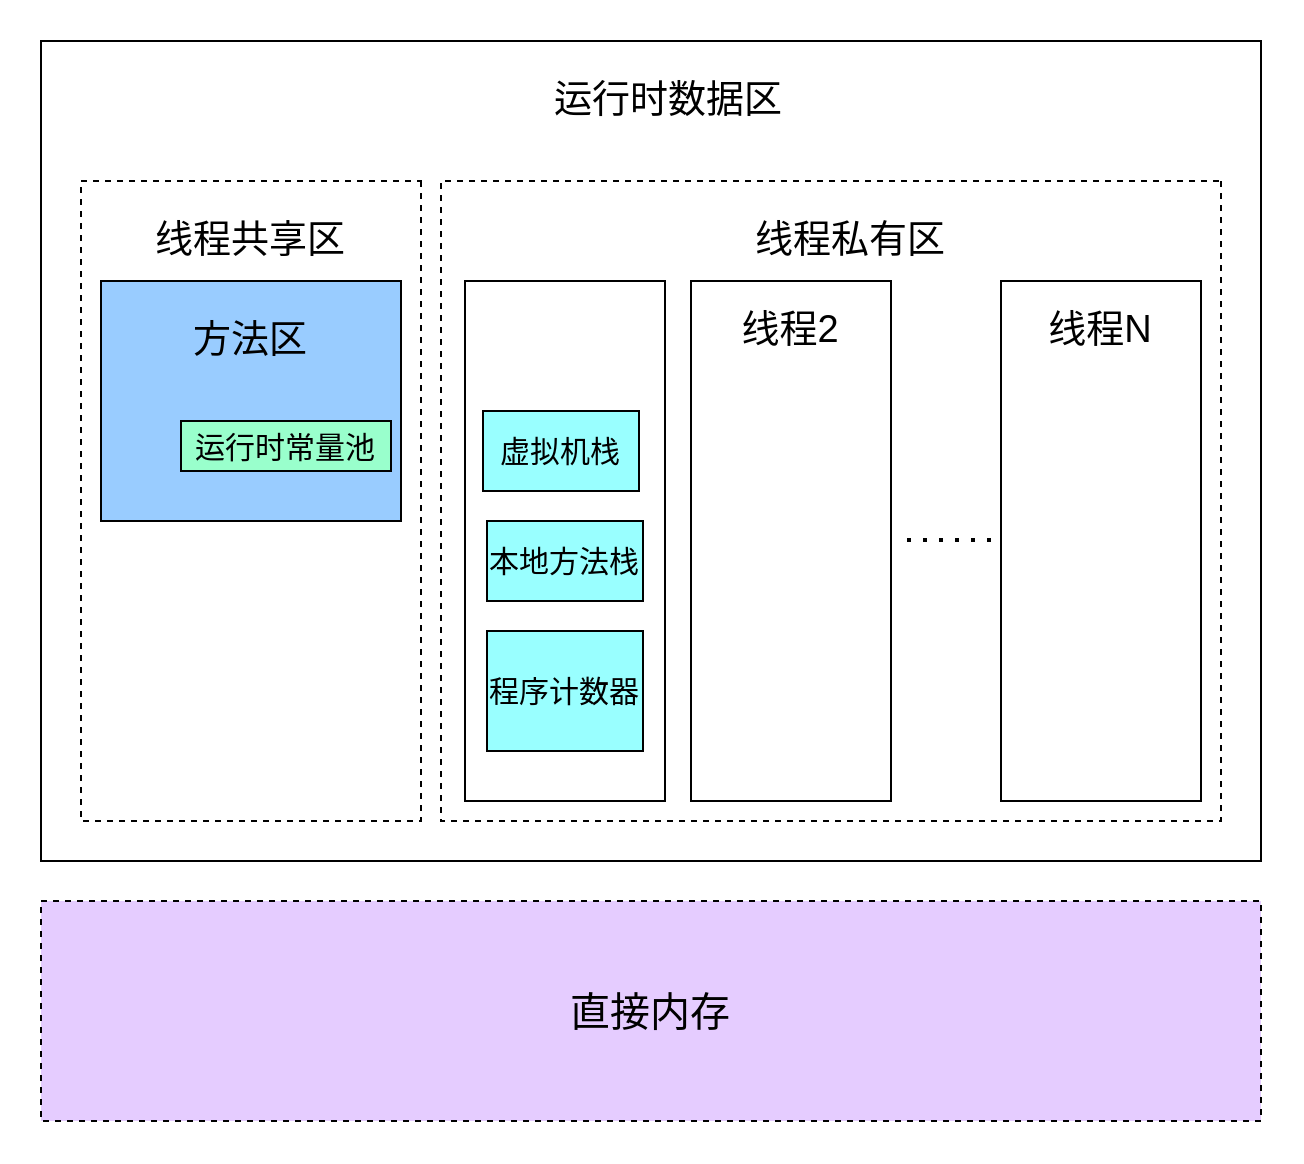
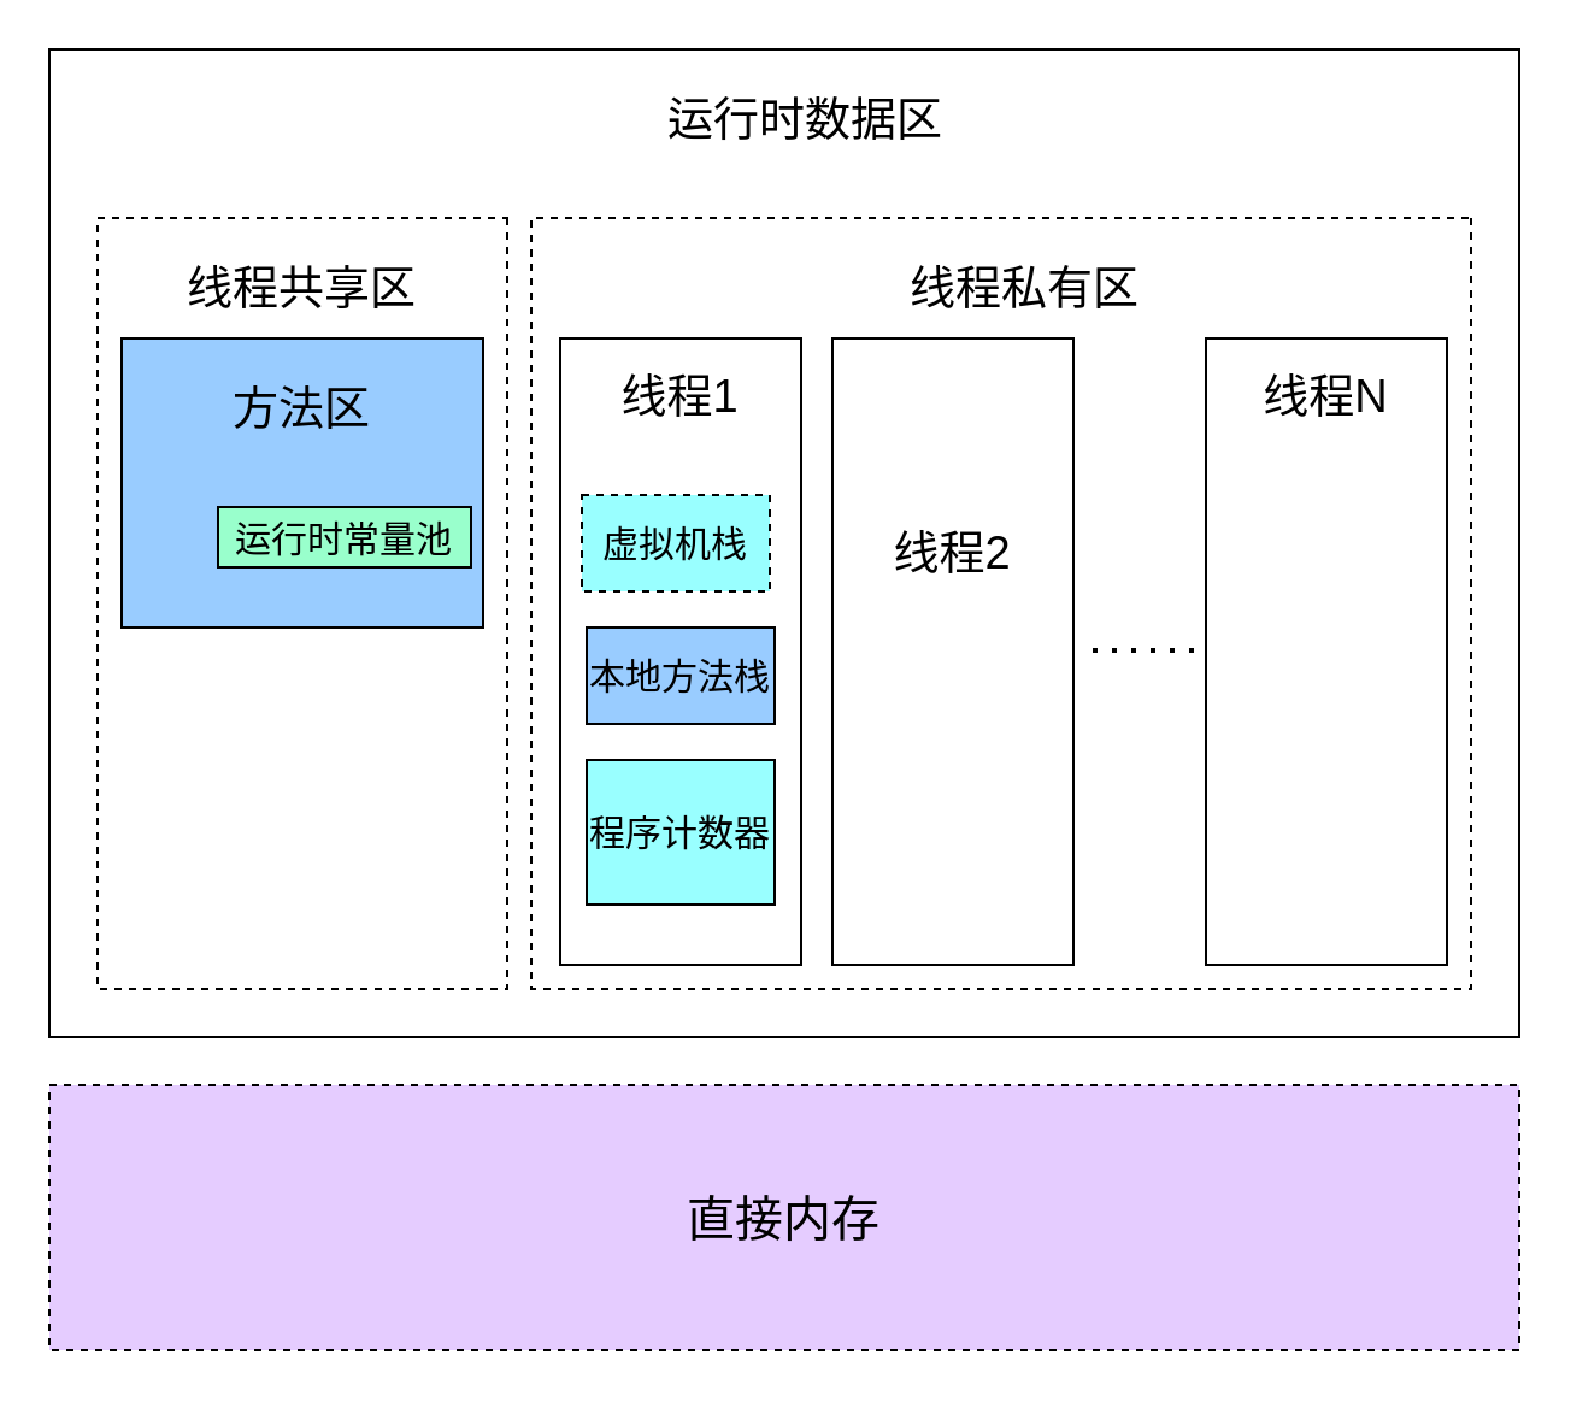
+ <mxCell id="13" value="&lt;span style=&quot;font-size: 19px&quot;&gt;线程1&lt;/span&gt;" style="text;html=1;strokeColor=none;fillColor=none;align=center;verticalAlign=middle;whiteSpace=wrap;rounded=0;" vertex="1" parent="1"><mxGeometry x="247" y="150" width="70" height="30" as="geometry" /></mxCell>
- <mxCell id="18" value="&lt;span style=&quot;font-size: 19px&quot;&gt;线程2&lt;/span&gt;" style="text;html=1;strokeColor=none;fillColor=none;align=center;verticalAlign=middle;whiteSpace=wrap;rounded=0;" vertex="1" parent="1"><mxGeometry x="360" y="150" width="70" height="30" as="geometry" /></mxCell>
+ <mxCell id="18" value="&lt;span style=&quot;font-size: 19px&quot;&gt;线程2&lt;/span&gt;" style="text;html=1;strokeColor=none;fillColor=none;align=center;verticalAlign=middle;whiteSpace=wrap;rounded=0;" vertex="1" parent="1"><mxGeometry x="360" y="215" width="70" height="30" as="geometry" /></mxCell>
- <mxCell id="14" value="&lt;span style=&quot;font-size: 15px&quot;&gt;虚拟机栈&lt;/span&gt;" style="rounded=0;whiteSpace=wrap;html=1;fillColor=#99FFFF;" vertex="1" parent="1"><mxGeometry x="241" y="205" width="78" height="40" as="geometry" /></mxCell>
+ <mxCell id="14" value="&lt;span style=&quot;font-size: 15px&quot;&gt;虚拟机栈&lt;/span&gt;" style="rounded=0;whiteSpace=wrap;html=1;fillColor=#99FFFF;dashed=1;" vertex="1" parent="1"><mxGeometry x="241" y="205" width="78" height="40" as="geometry" /></mxCell>
- <mxCell id="15" value="&lt;span style=&quot;font-size: 15px&quot;&gt;本地方法栈&lt;/span&gt;" style="rounded=0;whiteSpace=wrap;html=1;fillColor=#99FFFF;" vertex="1" parent="1"><mxGeometry x="243" y="260" width="78" height="40" as="geometry" /></mxCell>
+ <mxCell id="15" value="&lt;span style=&quot;font-size: 15px&quot;&gt;本地方法栈&lt;/span&gt;" style="rounded=0;whiteSpace=wrap;html=1;fillColor=#99ccff;" vertex="1" parent="1"><mxGeometry x="243" y="260" width="78" height="40" as="geometry" /></mxCell>
